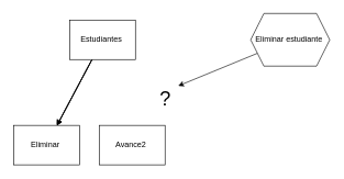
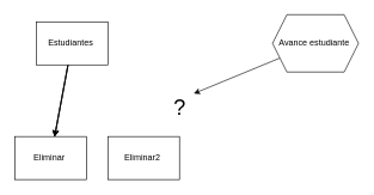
- <mxCell id="6" value="Estudiantes&amp;nbsp;" style="rounded=0;whiteSpace=wrap;html=1;" vertex="1" parent="1"><mxGeometry x="105" y="30" width="100" height="60" as="geometry" /></mxCell>
+ <mxCell id="6" value="Estudiantes&amp;nbsp;" style="rounded=0;whiteSpace=wrap;html=1;" vertex="1" parent="1"><mxGeometry x="50" y="30" width="100" height="60" as="geometry" /></mxCell>
- <mxCell id="10" value="Eliminar estudiante&amp;nbsp;" style="shape=hexagon;perimeter=hexagonPerimeter2;whiteSpace=wrap;html=1;fixedSize=1;" vertex="1" parent="1"><mxGeometry x="380" y="20" width="120" height="80" as="geometry" /></mxCell>
+ <mxCell id="10" value="Avance estudiante&amp;nbsp;" style="shape=hexagon;perimeter=hexagonPerimeter2;whiteSpace=wrap;html=1;fixedSize=1;" vertex="1" parent="1"><mxGeometry x="380" y="20" width="120" height="80" as="geometry" /></mxCell>
- <mxCell id="8" value="Avance2&amp;nbsp;" style="rounded=0;whiteSpace=wrap;html=1;" vertex="1" parent="1"><mxGeometry x="150" y="190" width="100" height="60" as="geometry" /></mxCell>
+ <mxCell id="8" value="Eliminar2&amp;nbsp;" style="rounded=0;whiteSpace=wrap;html=1;" vertex="1" parent="1"><mxGeometry x="150" y="190" width="100" height="60" as="geometry" /></mxCell>
